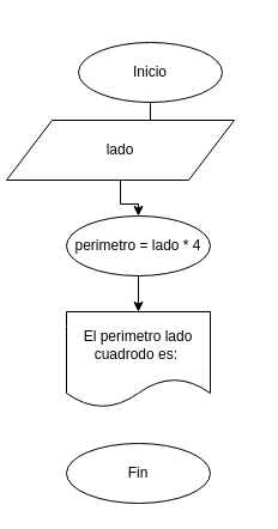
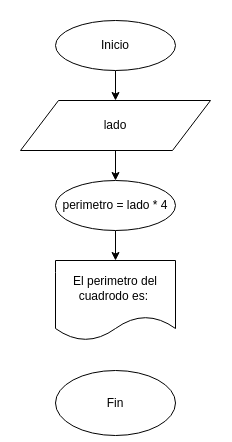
- <mxCell id="3" value="Inicio" style="ellipse;whiteSpace=wrap;html=1;" parent="1" vertex="1"><mxGeometry x="65" y="35" width="120" height="50" as="geometry" /></mxCell>
+ <mxCell id="3" value="Inicio" style="ellipse;whiteSpace=wrap;html=1;" parent="1" vertex="1"><mxGeometry x="55" width="120" height="50" as="geometry" y="20" /></mxCell>
- <mxCell id="5" value="lado" style="shape=parallelogram;perimeter=parallelogramPerimeter;whiteSpace=wrap;html=1;" parent="1" vertex="1"><mxGeometry x="5" y="100" width="190" height="50" as="geometry" /></mxCell>
+ <mxCell id="5" value="lado" style="shape=parallelogram;perimeter=parallelogramPerimeter;whiteSpace=wrap;html=1;" parent="1" vertex="1"><mxGeometry x="20" y="100" width="190" height="50" as="geometry" /></mxCell>
- <mxCell id="8" value="El perimetro lado cuadrodo es:&amp;nbsp;" style="shape=document;whiteSpace=wrap;html=1;boundedLbl=1;" parent="1" vertex="1"><mxGeometry x="55" y="260" width="120" height="80" as="geometry" /></mxCell>
+ <mxCell id="8" value="El perimetro del cuadrodo es:&amp;nbsp;" style="shape=document;whiteSpace=wrap;html=1;boundedLbl=1;" parent="1" vertex="1"><mxGeometry x="55" y="260" width="120" height="80" as="geometry" /></mxCell>
- <mxCell id="9" value="Fin" style="ellipse;whiteSpace=wrap;html=1;" parent="1" vertex="1"><mxGeometry x="55" y="370" width="120" height="50" as="geometry" /></mxCell>
+ <mxCell id="9" value="Fin" style="ellipse;whiteSpace=wrap;html=1;" parent="1" vertex="1"><mxGeometry x="55" y="370" width="120" height="65" as="geometry" /></mxCell>
